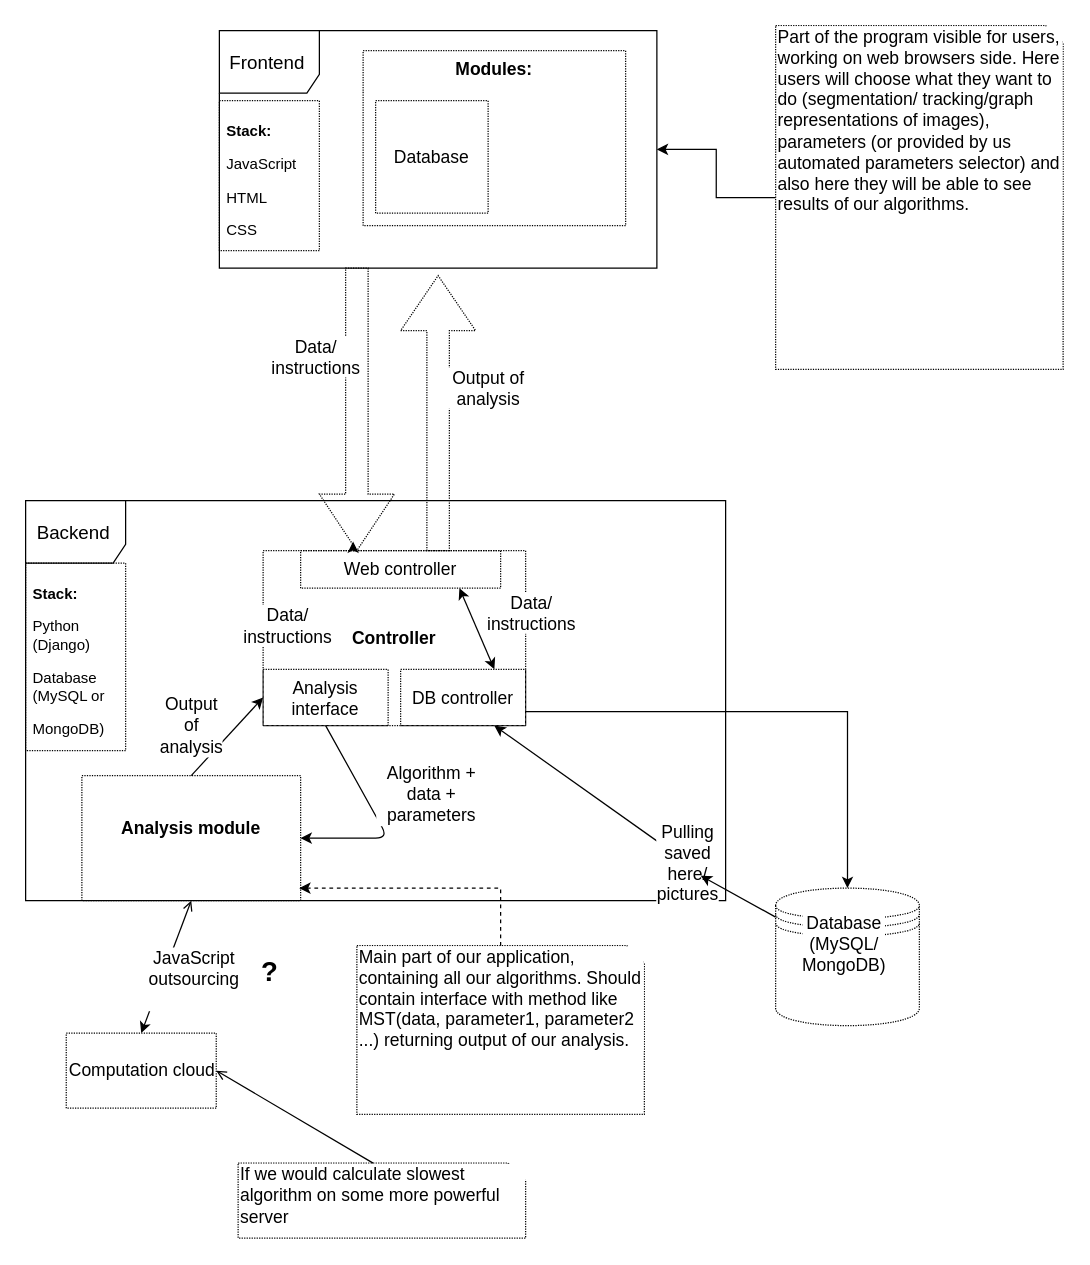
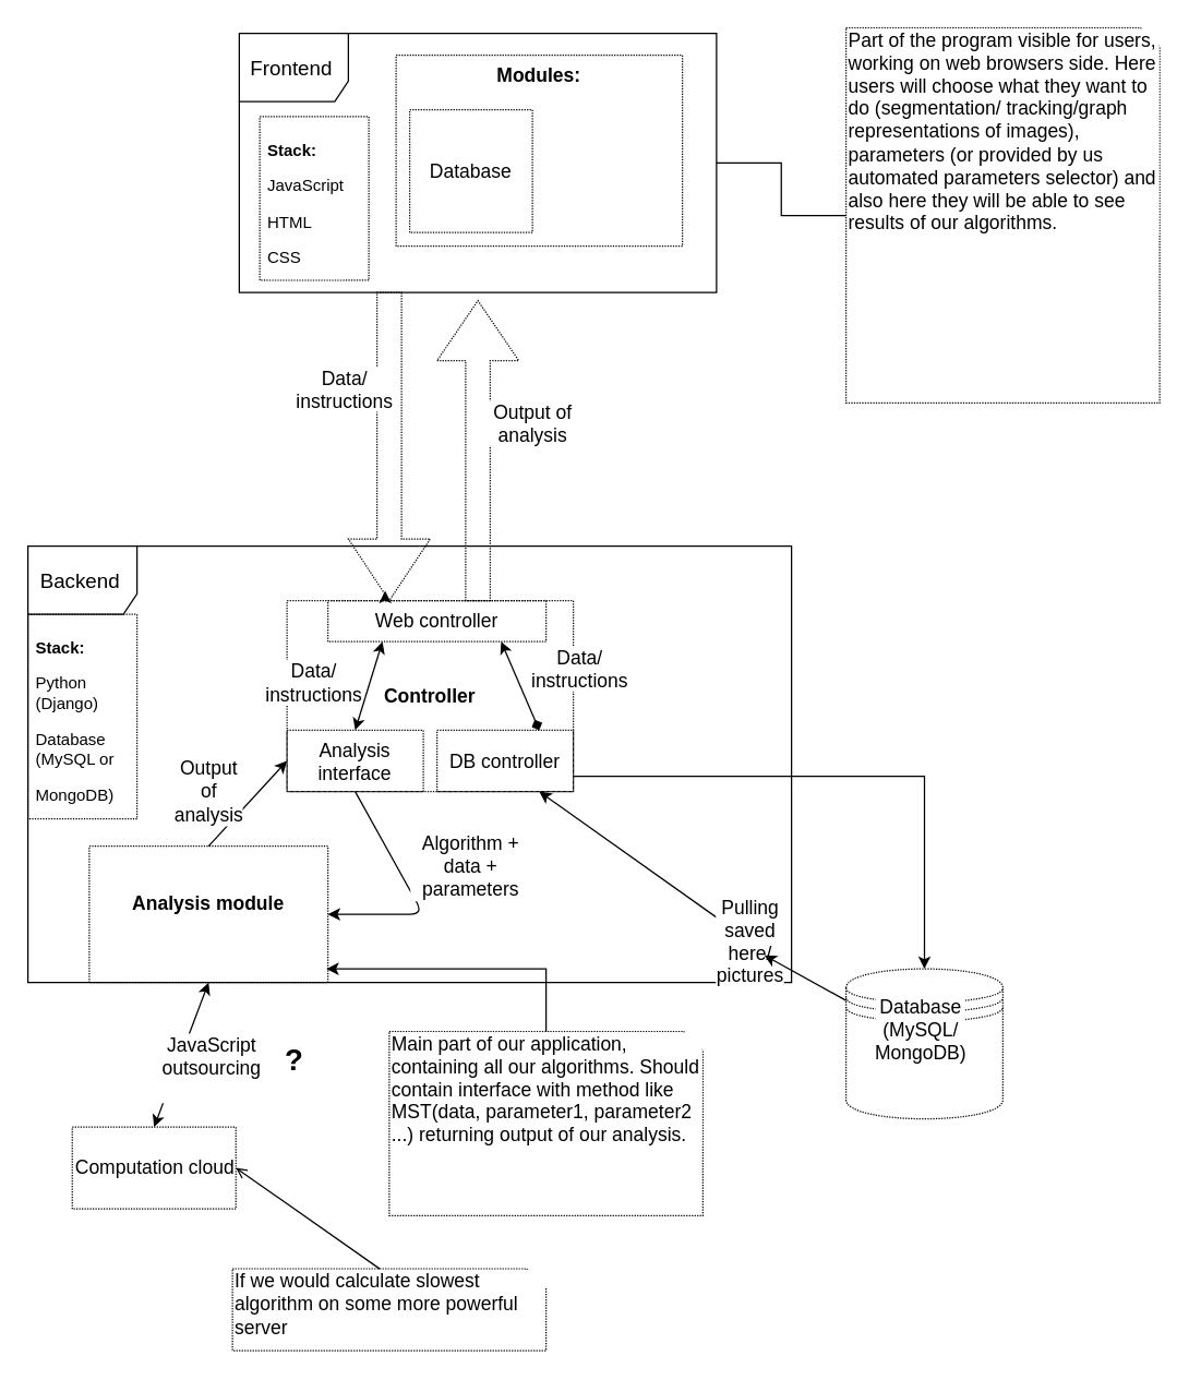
- <mxCell id="6" style="edgeStyle=orthogonalEdgeStyle;rounded=0;orthogonalLoop=1;jettySize=auto;html=1;fontSize=14;" edge="1" parent="1" source="7" target="2"><mxGeometry relative="1" as="geometry" /></mxCell>
+ <mxCell id="6" style="edgeStyle=orthogonalEdgeStyle;rounded=0;orthogonalLoop=1;jettySize=auto;html=1;fontSize=14;endArrow=none;" edge="1" parent="1" source="7" target="2"><mxGeometry relative="1" as="geometry" /></mxCell>
- <mxCell id="3" value="&lt;h1 style=&quot;font-size: 12px&quot;&gt;Stack:&lt;/h1&gt;&lt;p style=&quot;font-size: 12px&quot;&gt;JavaScript&lt;/p&gt;&lt;p style=&quot;font-size: 12px&quot;&gt;HTML&lt;/p&gt;&lt;p style=&quot;font-size: 12px&quot;&gt;CSS&lt;/p&gt;&lt;p style=&quot;font-size: 12px&quot;&gt;&lt;br style=&quot;font-size: 12px&quot;&gt;&lt;/p&gt;" style="text;html=1;spacing=5;spacingTop=0;overflow=hidden;rounded=0;fontSize=12;labelBackgroundColor=#ffffff;whiteSpace=wrap;spacingLeft=1;dashed=1;dashPattern=1 1;glass=0;strokeColor=#000000;" vertex="1" parent="1"><mxGeometry x="175" y="80" width="80" height="120" as="geometry" /></mxCell>
+ <mxCell id="3" value="&lt;h1 style=&quot;font-size: 12px&quot;&gt;Stack:&lt;/h1&gt;&lt;p style=&quot;font-size: 12px&quot;&gt;JavaScript&lt;/p&gt;&lt;p style=&quot;font-size: 12px&quot;&gt;HTML&lt;/p&gt;&lt;p style=&quot;font-size: 12px&quot;&gt;CSS&lt;/p&gt;&lt;p style=&quot;font-size: 12px&quot;&gt;&lt;br style=&quot;font-size: 12px&quot;&gt;&lt;/p&gt;" style="text;html=1;spacing=5;spacingTop=0;overflow=hidden;rounded=0;fontSize=12;labelBackgroundColor=#ffffff;whiteSpace=wrap;spacingLeft=1;dashed=1;dashPattern=1 1;glass=0;strokeColor=#000000;" vertex="1" parent="1"><mxGeometry x="190" y="85" width="80" height="120" as="geometry" /></mxCell>
+ <mxCell id="28" value="" style="endArrow=classic;startArrow=classic;html=1;fontSize=14;entryX=0.25;entryY=1;entryDx=0;entryDy=0;exitX=0.5;exitY=0;exitDx=0;exitDy=0;" edge="1" parent="1" source="19" target="16"><mxGeometry width="50" height="50" relative="1" as="geometry"><mxPoint x="260" y="520" as="sourcePoint" /><mxPoint x="310" y="470" as="targetPoint" /></mxGeometry></mxCell>
- <mxCell id="27" value="" style="endArrow=classic;startArrow=classic;html=1;fontSize=14;entryX=0.75;entryY=0;entryDx=0;entryDy=0;exitX=0.794;exitY=1;exitDx=0;exitDy=0;exitPerimeter=0;" edge="1" parent="1" source="16" target="18"><mxGeometry width="50" height="50" relative="1" as="geometry"><mxPoint x="350" y="520" as="sourcePoint" /><mxPoint x="400" y="470" as="targetPoint" /></mxGeometry></mxCell>
+ <mxCell id="27" value="" style="endArrow=diamond;startArrow=classic;html=1;fontSize=14;entryX=0.75;entryY=0;entryDx=0;entryDy=0;exitX=0.794;exitY=1;exitDx=0;exitDy=0;exitPerimeter=0;" edge="1" parent="1" source="16" target="18"><mxGeometry width="50" height="50" relative="1" as="geometry"><mxPoint x="350" y="520" as="sourcePoint" /><mxPoint x="400" y="470" as="targetPoint" /></mxGeometry></mxCell>
- <mxCell id="38" style="edgeStyle=orthogonalEdgeStyle;rounded=0;orthogonalLoop=1;jettySize=auto;html=1;exitX=0.5;exitY=0;exitDx=0;exitDy=0;exitPerimeter=0;entryX=0.994;entryY=0.9;entryDx=0;entryDy=0;entryPerimeter=0;fontSize=22;dashed=1;" edge="1" parent="1" source="39" target="20"><mxGeometry relative="1" as="geometry" /></mxCell>
+ <mxCell id="38" style="edgeStyle=orthogonalEdgeStyle;rounded=0;orthogonalLoop=1;jettySize=auto;html=1;exitX=0.5;exitY=0;exitDx=0;exitDy=0;exitPerimeter=0;entryX=0.994;entryY=0.9;entryDx=0;entryDy=0;entryPerimeter=0;fontSize=22;" edge="1" parent="1" source="39" target="20"><mxGeometry relative="1" as="geometry" /></mxCell>
- <mxCell id="35" value="" style="endArrow=open;startArrow=classic;html=1;fontSize=14;exitX=0.5;exitY=0;exitDx=0;exitDy=0;entryX=0.5;entryY=1;entryDx=0;entryDy=0;" edge="1" parent="1" source="34" target="20"><mxGeometry width="50" height="50" relative="1" as="geometry"><mxPoint x="120" y="820" as="sourcePoint" /><mxPoint x="170" y="770" as="targetPoint" /></mxGeometry></mxCell>
+ <mxCell id="35" value="" style="endArrow=classic;startArrow=classic;html=1;fontSize=14;exitX=0.5;exitY=0;exitDx=0;exitDy=0;entryX=0.5;entryY=1;entryDx=0;entryDy=0;" edge="1" parent="1" source="34" target="20"><mxGeometry width="50" height="50" relative="1" as="geometry"><mxPoint x="120" y="820" as="sourcePoint" /><mxPoint x="170" y="770" as="targetPoint" /></mxGeometry></mxCell>
- <mxCell id="40" value="If we would calculate slowest algorithm on some more powerful server" style="shape=note;whiteSpace=wrap;html=1;size=14;verticalAlign=top;align=left;spacingTop=-6;rounded=0;glass=0;dashed=1;dashPattern=1 1;labelBackgroundColor=#ffffff;strokeColor=#000000;fillColor=none;gradientColor=none;fontSize=14;" vertex="1" parent="1"><mxGeometry x="190" y="930" width="230" height="60" as="geometry" /></mxCell>
+ <mxCell id="40" value="If we would calculate slowest algorithm on some more powerful server" style="shape=note;whiteSpace=wrap;html=1;size=14;verticalAlign=top;align=left;spacingTop=-6;rounded=0;glass=0;dashed=1;dashPattern=1 1;labelBackgroundColor=#ffffff;strokeColor=#000000;fillColor=none;gradientColor=none;fontSize=14;" vertex="1" parent="1"><mxGeometry x="170" y="930" width="230" height="60" as="geometry" /></mxCell>
